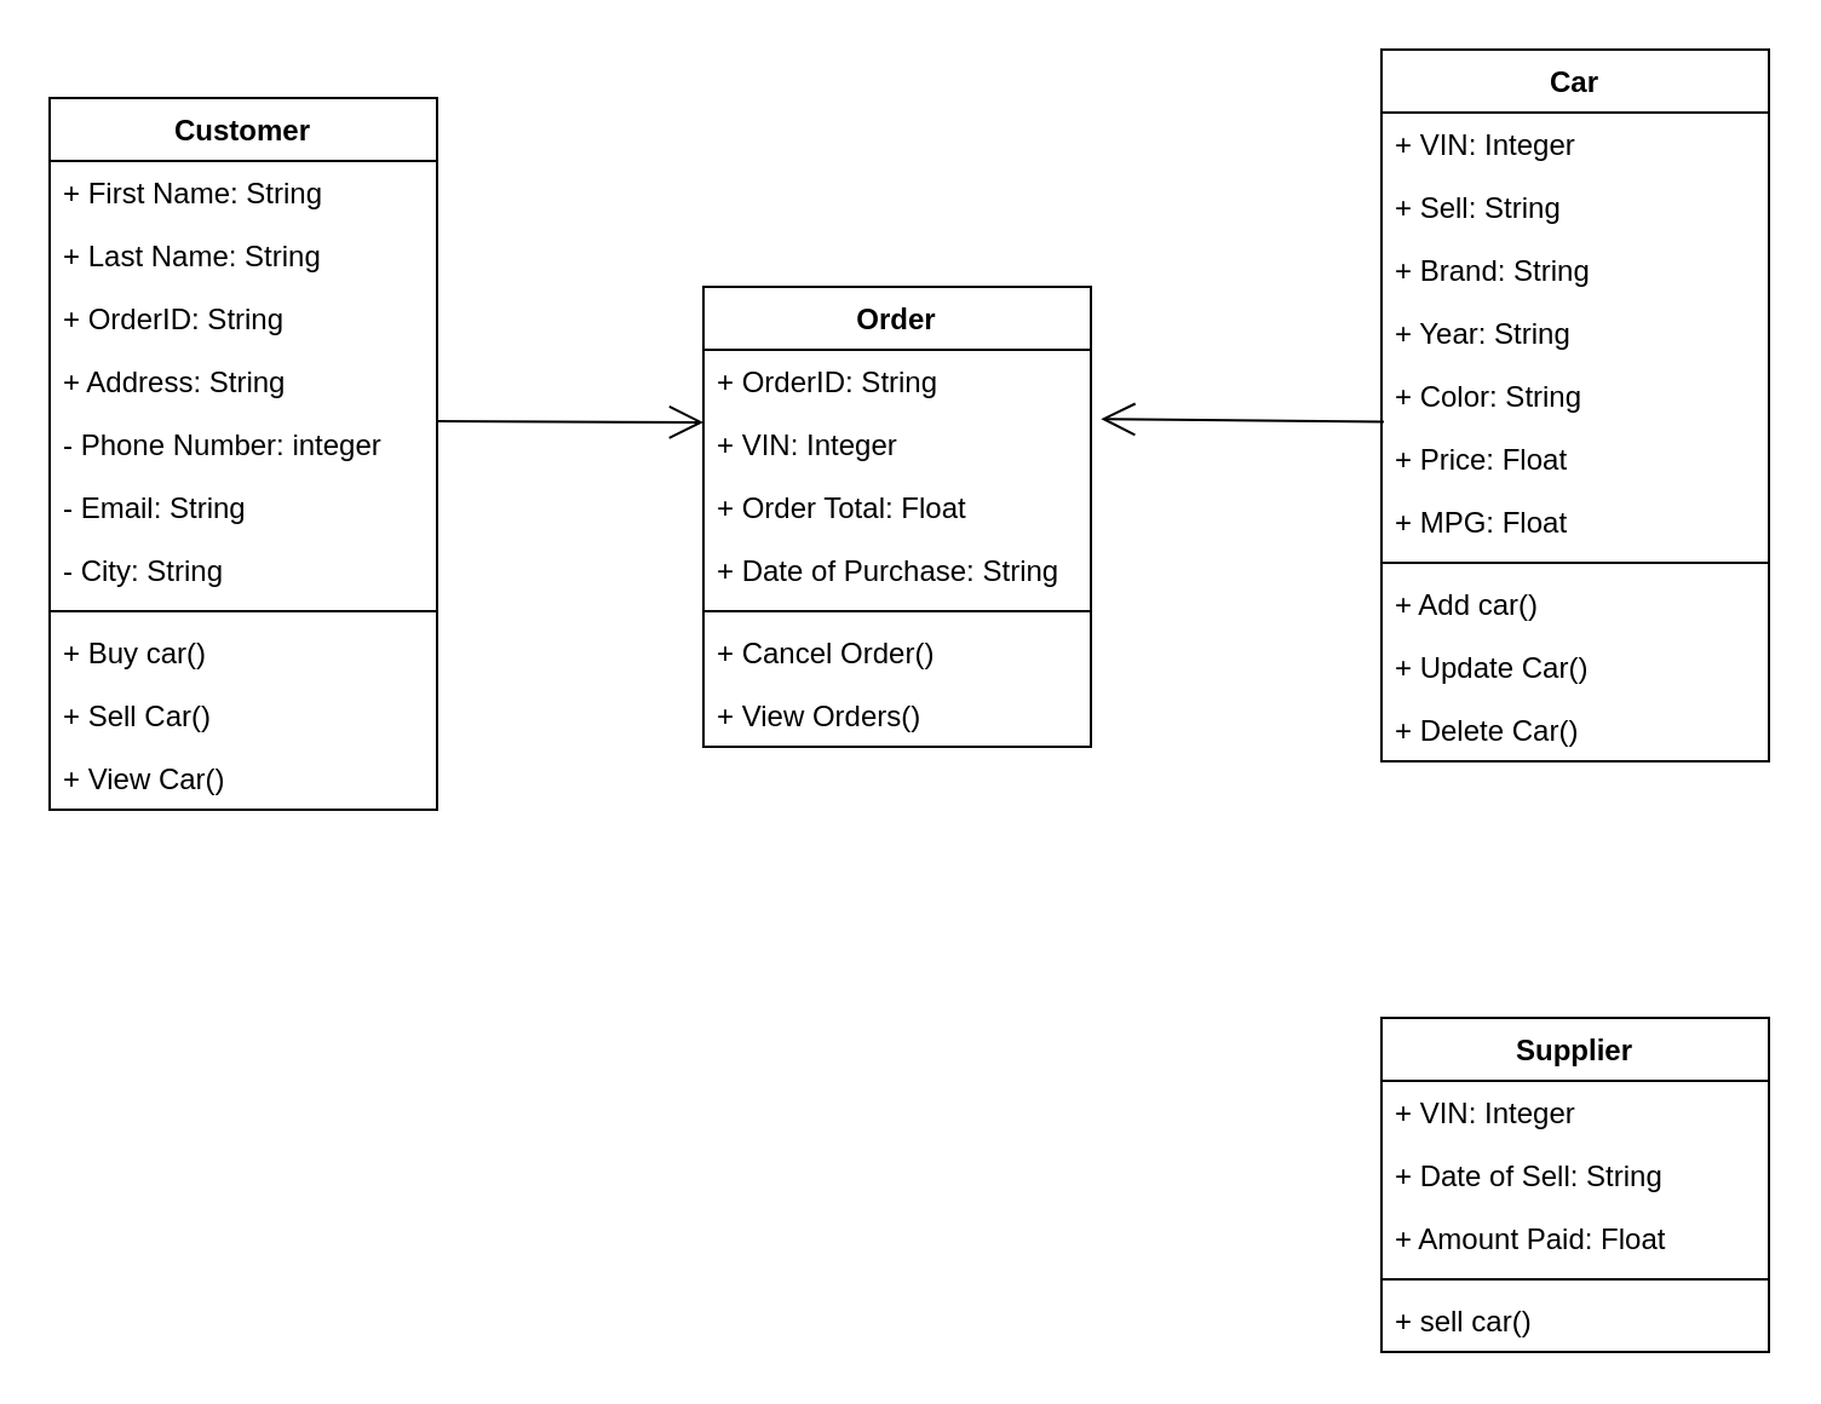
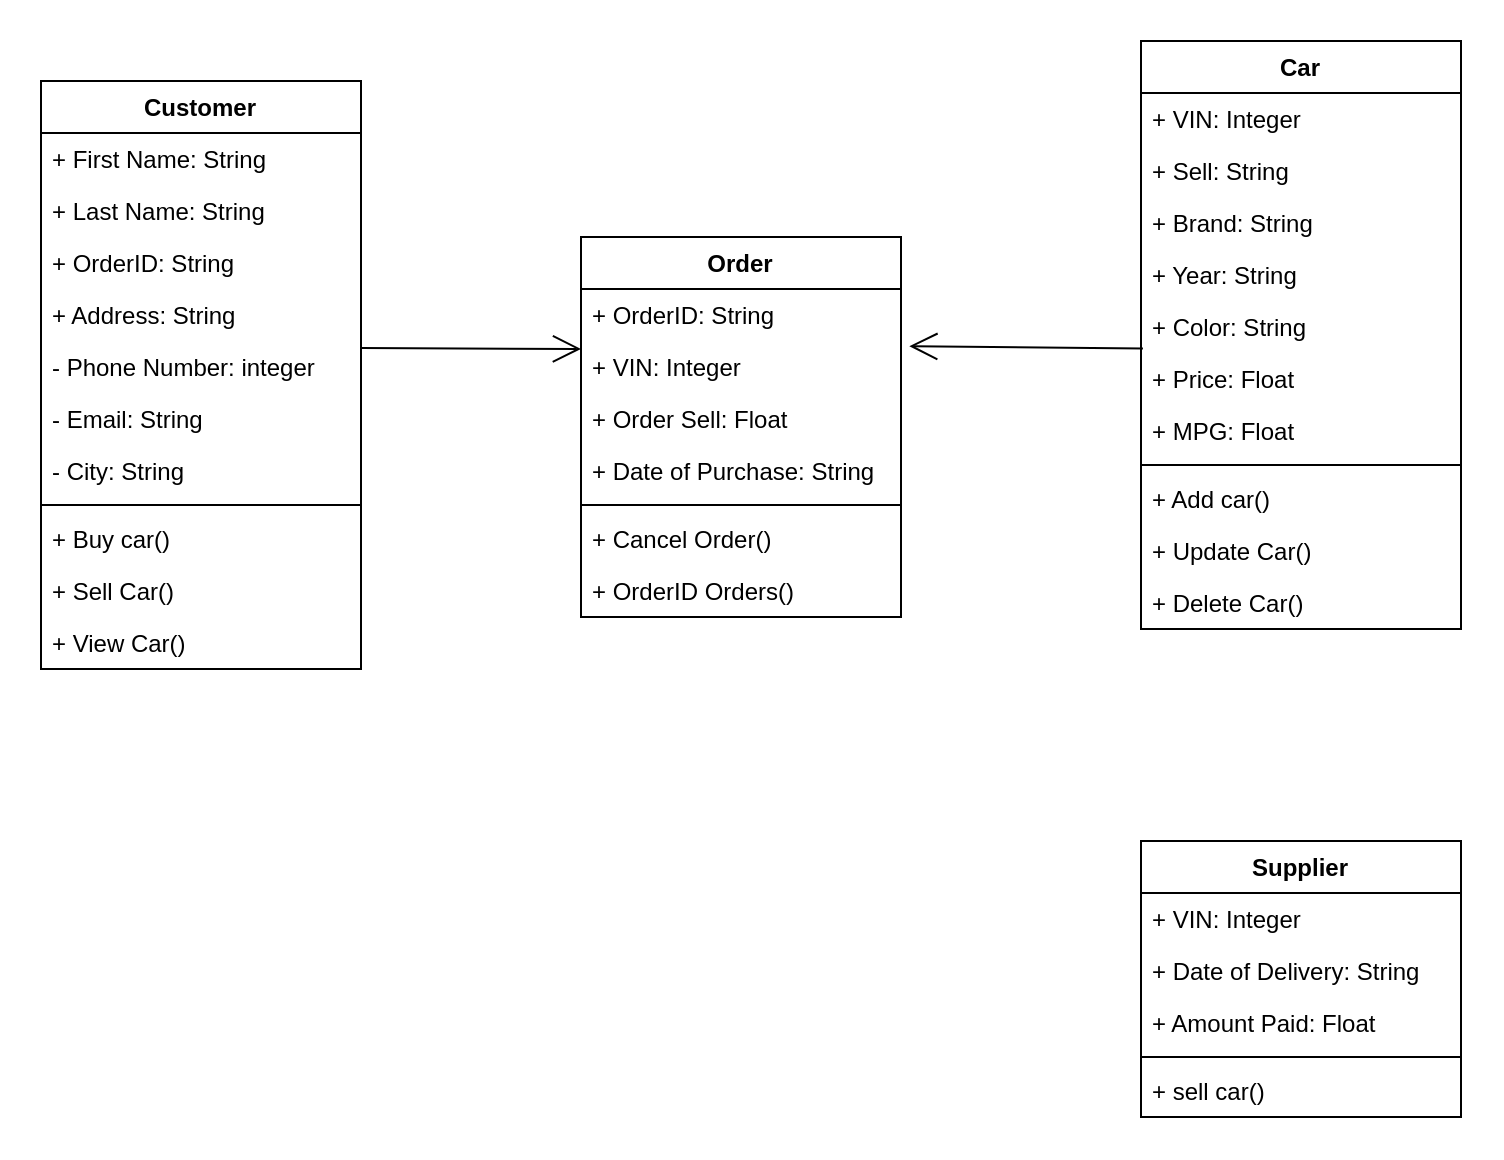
- <mxCell id="35" value="+ Order Total: Float" style="text;strokeColor=none;fillColor=none;align=left;verticalAlign=top;spacingLeft=4;spacingRight=4;overflow=hidden;rotatable=0;points=[[0,0.5],[1,0.5]];portConstraint=eastwest;" vertex="1" parent="32"><mxGeometry y="78" width="160" height="26" as="geometry" /></mxCell>
+ <mxCell id="35" value="+ Order Sell: Float" style="text;strokeColor=none;fillColor=none;align=left;verticalAlign=top;spacingLeft=4;spacingRight=4;overflow=hidden;rotatable=0;points=[[0,0.5],[1,0.5]];portConstraint=eastwest;" vertex="1" parent="32"><mxGeometry y="78" width="160" height="26" as="geometry" /></mxCell>
- <mxCell id="39" value="+ View Orders()" style="text;strokeColor=none;fillColor=none;align=left;verticalAlign=top;spacingLeft=4;spacingRight=4;overflow=hidden;rotatable=0;points=[[0,0.5],[1,0.5]];portConstraint=eastwest;" vertex="1" parent="32"><mxGeometry y="164" width="160" height="26" as="geometry" /></mxCell>
+ <mxCell id="39" value="+ OrderID Orders()" style="text;strokeColor=none;fillColor=none;align=left;verticalAlign=top;spacingLeft=4;spacingRight=4;overflow=hidden;rotatable=0;points=[[0,0.5],[1,0.5]];portConstraint=eastwest;" vertex="1" parent="32"><mxGeometry y="164" width="160" height="26" as="geometry" /></mxCell>
- <mxCell id="28" value="+ Date of Sell: String" style="text;strokeColor=none;fillColor=none;align=left;verticalAlign=top;spacingLeft=4;spacingRight=4;overflow=hidden;rotatable=0;points=[[0,0.5],[1,0.5]];portConstraint=eastwest;" vertex="1" parent="26"><mxGeometry y="52" width="160" height="26" as="geometry" /></mxCell>
+ <mxCell id="28" value="+ Date of Delivery: String" style="text;strokeColor=none;fillColor=none;align=left;verticalAlign=top;spacingLeft=4;spacingRight=4;overflow=hidden;rotatable=0;points=[[0,0.5],[1,0.5]];portConstraint=eastwest;" vertex="1" parent="26"><mxGeometry y="52" width="160" height="26" as="geometry" /></mxCell>
